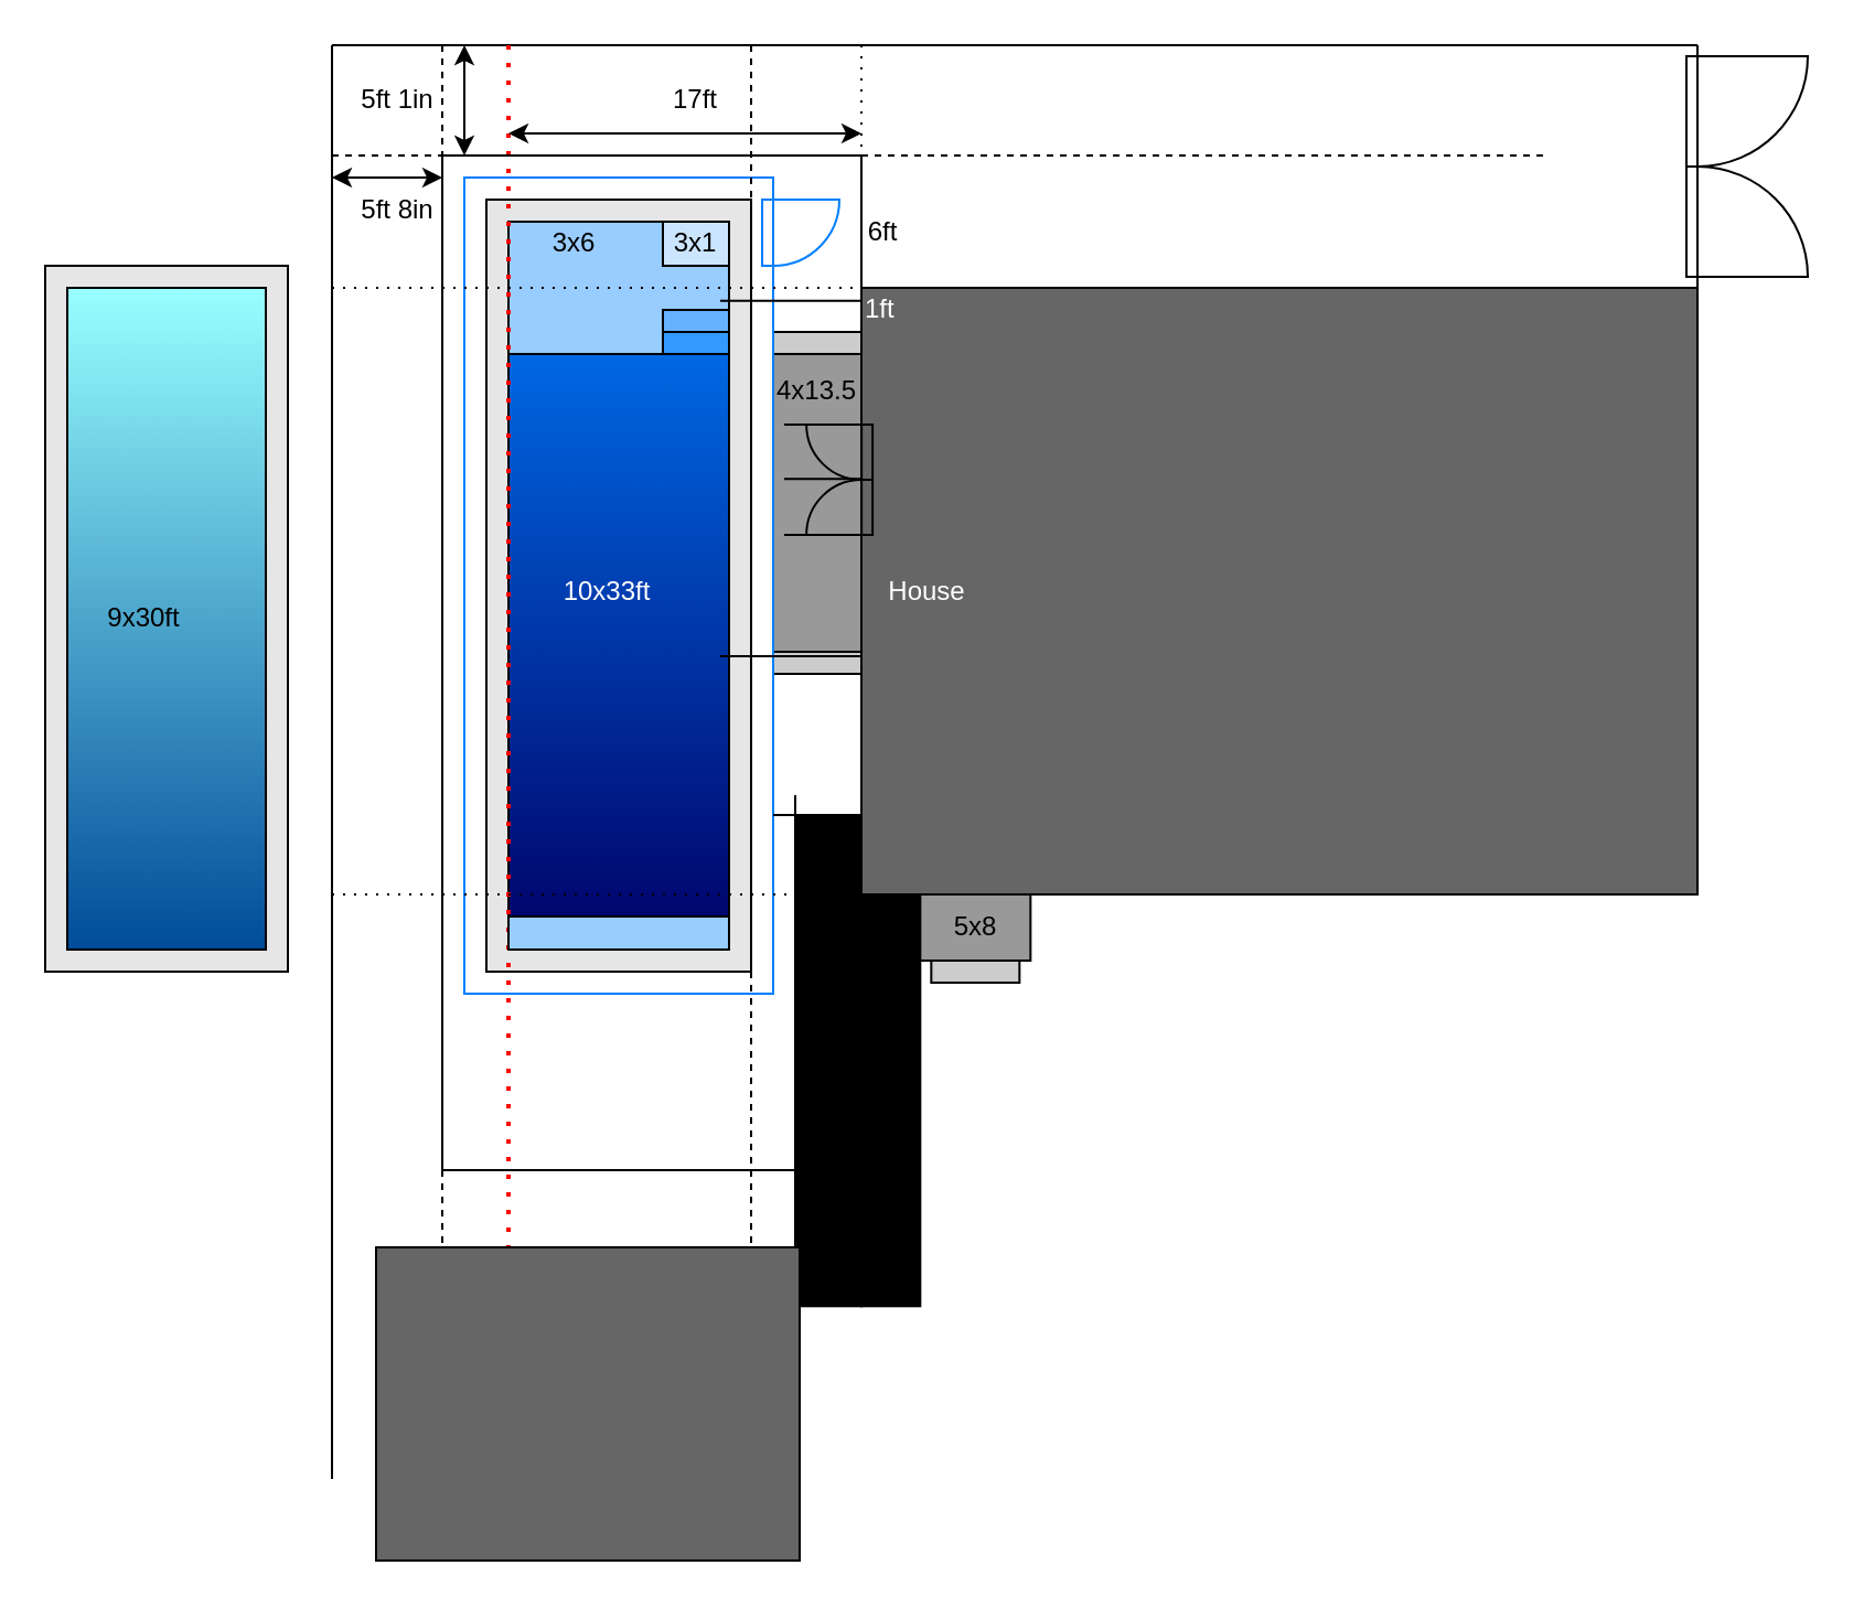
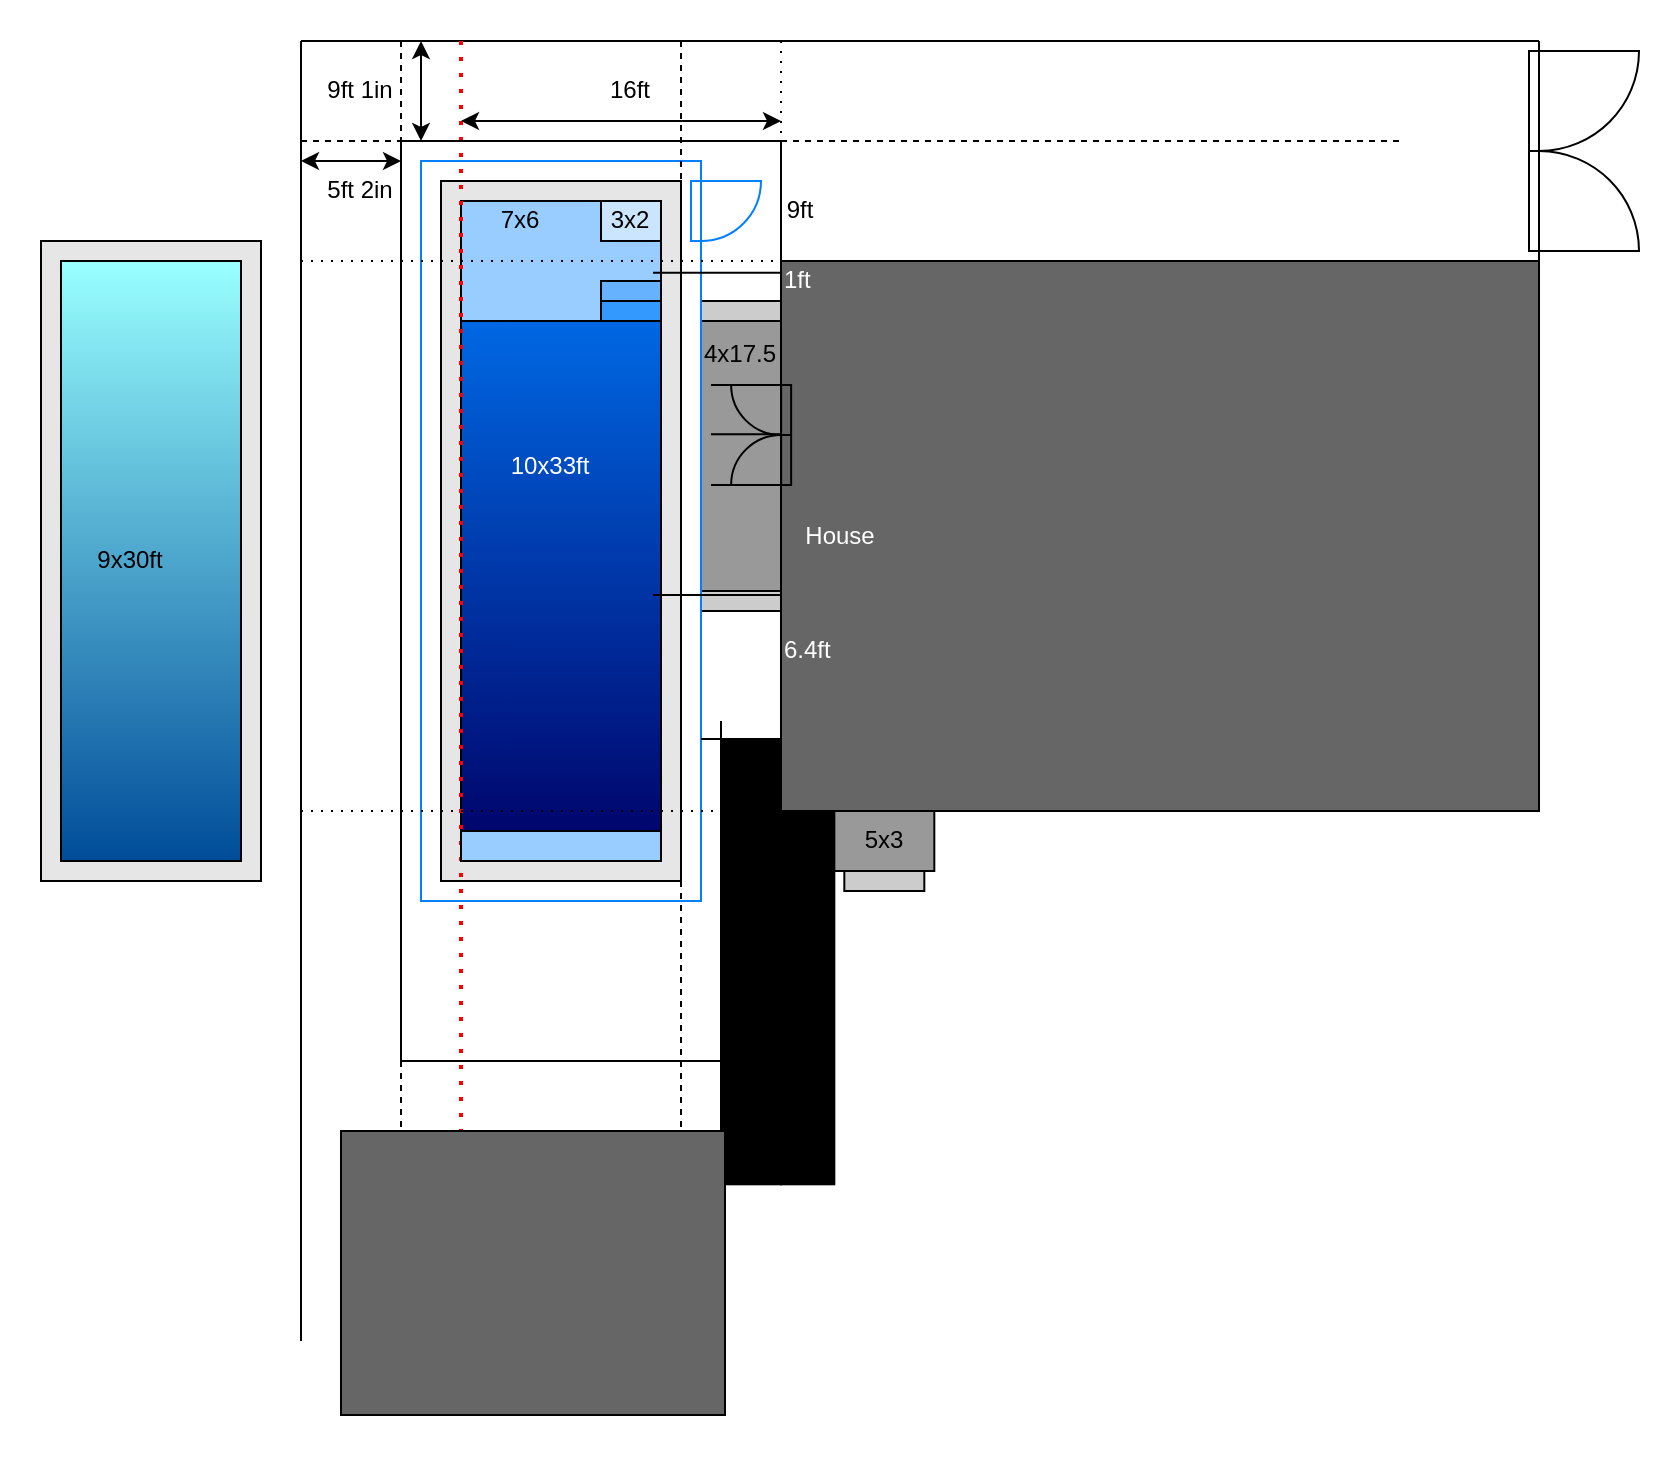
- <mxCell id="47" value="5ft 1in" style="text;html=1;strokeColor=none;fillColor=none;align=center;verticalAlign=middle;whiteSpace=wrap;rounded=0;" vertex="1" parent="1"><mxGeometry y="30" width="60" height="30" as="geometry" x="150" /></mxCell>
+ <mxCell id="47" value="9ft 1in" style="text;html=1;strokeColor=none;fillColor=none;align=center;verticalAlign=middle;whiteSpace=wrap;rounded=0;" vertex="1" parent="1"><mxGeometry y="30" width="60" height="30" as="geometry" x="150" /></mxCell>
- <mxCell id="36" value="17ft" style="text;html=1;strokeColor=none;fillColor=none;align=center;verticalAlign=middle;whiteSpace=wrap;rounded=0;" parent="1" vertex="1"><mxGeometry x="285" y="30" width="60" height="30" as="geometry" /></mxCell>
+ <mxCell id="36" value="16ft" style="text;html=1;strokeColor=none;fillColor=none;align=center;verticalAlign=middle;whiteSpace=wrap;rounded=0;" parent="1" vertex="1"><mxGeometry x="285" y="30" width="60" height="30" as="geometry" /></mxCell>
- <mxCell id="46" value="5ft 8in" style="text;html=1;strokeColor=none;fillColor=none;align=center;verticalAlign=middle;whiteSpace=wrap;rounded=0;" vertex="1" parent="1"><mxGeometry y="80" width="60" height="30" as="geometry" x="150" /></mxCell>
+ <mxCell id="46" value="5ft 2in" style="text;html=1;strokeColor=none;fillColor=none;align=center;verticalAlign=middle;whiteSpace=wrap;rounded=0;" vertex="1" parent="1"><mxGeometry y="80" width="60" height="30" as="geometry" x="150" /></mxCell>
- <mxCell id="30" value="6ft" style="text;html=1;strokeColor=none;fillColor=none;align=center;verticalAlign=middle;whiteSpace=wrap;rounded=0;" parent="1" vertex="1"><mxGeometry x="370" y="90" width="60" height="30" as="geometry" /></mxCell>
+ <mxCell id="30" value="9ft" style="text;html=1;strokeColor=none;fillColor=none;align=center;verticalAlign=middle;whiteSpace=wrap;rounded=0;" parent="1" vertex="1"><mxGeometry x="370" y="90" width="60" height="30" as="geometry" /></mxCell>
- <mxCell id="57" value="3x6" style="text;html=1;strokeColor=none;fillColor=none;align=center;verticalAlign=middle;whiteSpace=wrap;rounded=0;" vertex="1" parent="1"><mxGeometry x="230" y="95" width="60" height="30" as="geometry" /></mxCell>
+ <mxCell id="57" value="7x6" style="text;html=1;strokeColor=none;fillColor=none;align=center;verticalAlign=middle;whiteSpace=wrap;rounded=0;" vertex="1" parent="1"><mxGeometry x="230" y="95" width="60" height="30" as="geometry" /></mxCell>
- <mxCell id="58" value="3x1" style="text;html=1;strokeColor=none;fillColor=none;align=center;verticalAlign=middle;whiteSpace=wrap;rounded=0;" vertex="1" parent="1"><mxGeometry x="285" y="95" width="60" height="30" as="geometry" /></mxCell>
+ <mxCell id="58" value="3x2" style="text;html=1;strokeColor=none;fillColor=none;align=center;verticalAlign=middle;whiteSpace=wrap;rounded=0;" vertex="1" parent="1"><mxGeometry x="285" y="95" width="60" height="30" as="geometry" /></mxCell>
- <mxCell id="24" value="4x13.5" style="text;html=1;strokeColor=none;fillColor=none;align=center;verticalAlign=middle;whiteSpace=wrap;rounded=0;" parent="1" vertex="1"><mxGeometry x="340" y="162" width="60" height="30" as="geometry" /></mxCell>
+ <mxCell id="24" value="4x17.5" style="text;html=1;strokeColor=none;fillColor=none;align=center;verticalAlign=middle;whiteSpace=wrap;rounded=0;" parent="1" vertex="1"><mxGeometry x="340" y="162" width="60" height="30" as="geometry" /></mxCell>
- <mxCell id="33" value="10x33ft" style="text;html=1;strokeColor=none;fillColor=none;align=center;verticalAlign=middle;whiteSpace=wrap;rounded=0;fontColor=#FFFFFF;" parent="1" vertex="1"><mxGeometry x="245" y="252.5" width="60" height="30" as="geometry" /></mxCell>
+ <mxCell id="33" value="10x33ft" style="text;html=1;strokeColor=none;fillColor=none;align=center;verticalAlign=middle;whiteSpace=wrap;rounded=0;fontColor=#FFFFFF;" parent="1" vertex="1"><mxGeometry x="245" y="217.5" width="60" height="30" as="geometry" /></mxCell>
+ <mxCell id="27" value="6.4ft" style="text;html=1;strokeColor=none;fillColor=none;align=left;verticalAlign=middle;whiteSpace=wrap;rounded=0;fontColor=#FFFFFF;" parent="1" vertex="1"><mxGeometry x="390" y="310" width="60" height="30" as="geometry" /></mxCell>
- <mxCell id="59" value="5x8" style="text;html=1;strokeColor=none;fillColor=none;align=center;verticalAlign=middle;whiteSpace=wrap;rounded=0;" vertex="1" parent="1"><mxGeometry x="411.66" y="405" width="60" height="30" as="geometry" /></mxCell>
+ <mxCell id="59" value="5x3" style="text;html=1;strokeColor=none;fillColor=none;align=center;verticalAlign=middle;whiteSpace=wrap;rounded=0;" vertex="1" parent="1"><mxGeometry x="411.66" y="405" width="60" height="30" as="geometry" /></mxCell>
